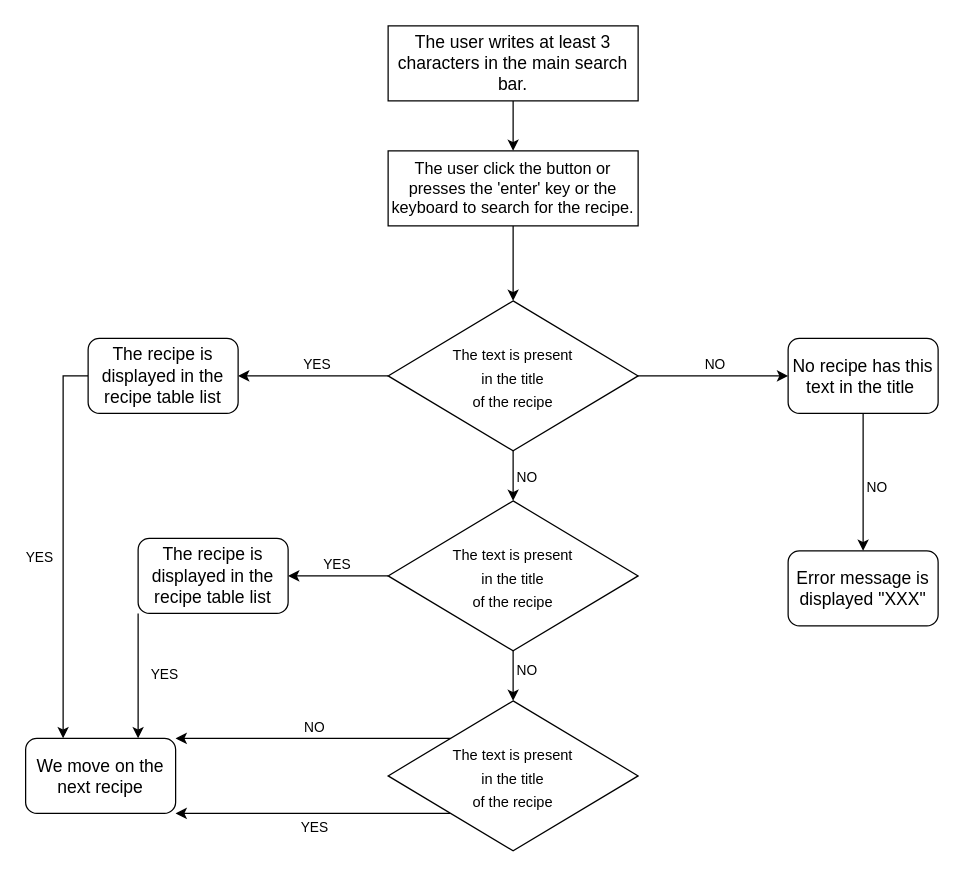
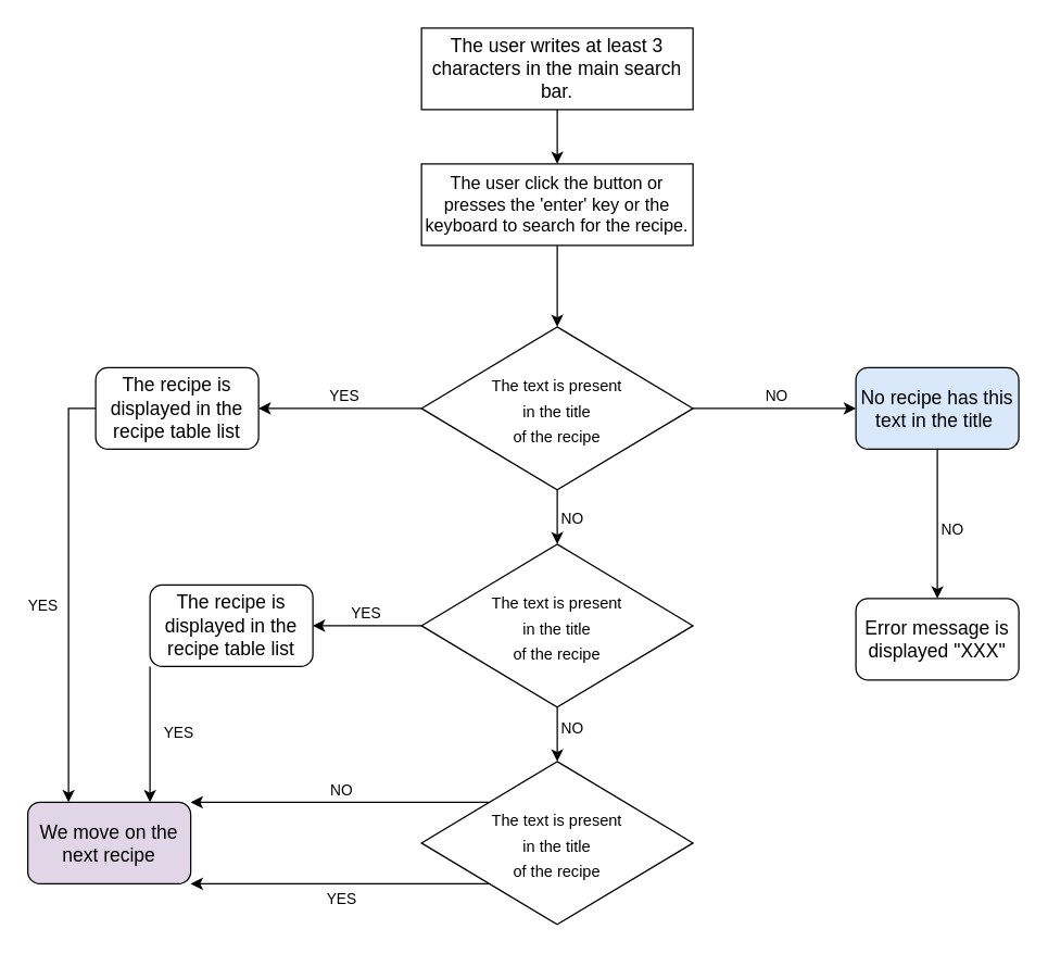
- <mxCell id="31" value="&lt;font style=&quot;font-size: 14px;&quot;&gt;No recipe has this text in the title&amp;nbsp;&lt;/font&gt;" style="rounded=1;whiteSpace=wrap;html=1;" vertex="1" parent="1"><mxGeometry x="630" y="270" width="120" height="60" as="geometry" /></mxCell>
+ <mxCell id="31" value="&lt;font style=&quot;font-size: 14px;&quot;&gt;No recipe has this text in the title&amp;nbsp;&lt;/font&gt;" style="rounded=1;whiteSpace=wrap;html=1;fillColor=#dae8fc;" vertex="1" parent="1"><mxGeometry x="630" y="270" width="120" height="60" as="geometry" /></mxCell>
- <mxCell id="33" value="&lt;font style=&quot;font-size: 14px;&quot;&gt;We move on the next recipe&lt;/font&gt;" style="rounded=1;whiteSpace=wrap;html=1;" vertex="1" parent="1"><mxGeometry x="20" y="590" width="120" height="60" as="geometry" /></mxCell>
+ <mxCell id="33" value="&lt;font style=&quot;font-size: 14px;&quot;&gt;We move on the next recipe&lt;/font&gt;" style="rounded=1;whiteSpace=wrap;html=1;fillColor=#e1d5e7;" vertex="1" parent="1"><mxGeometry x="20" y="590" width="120" height="60" as="geometry" /></mxCell>
